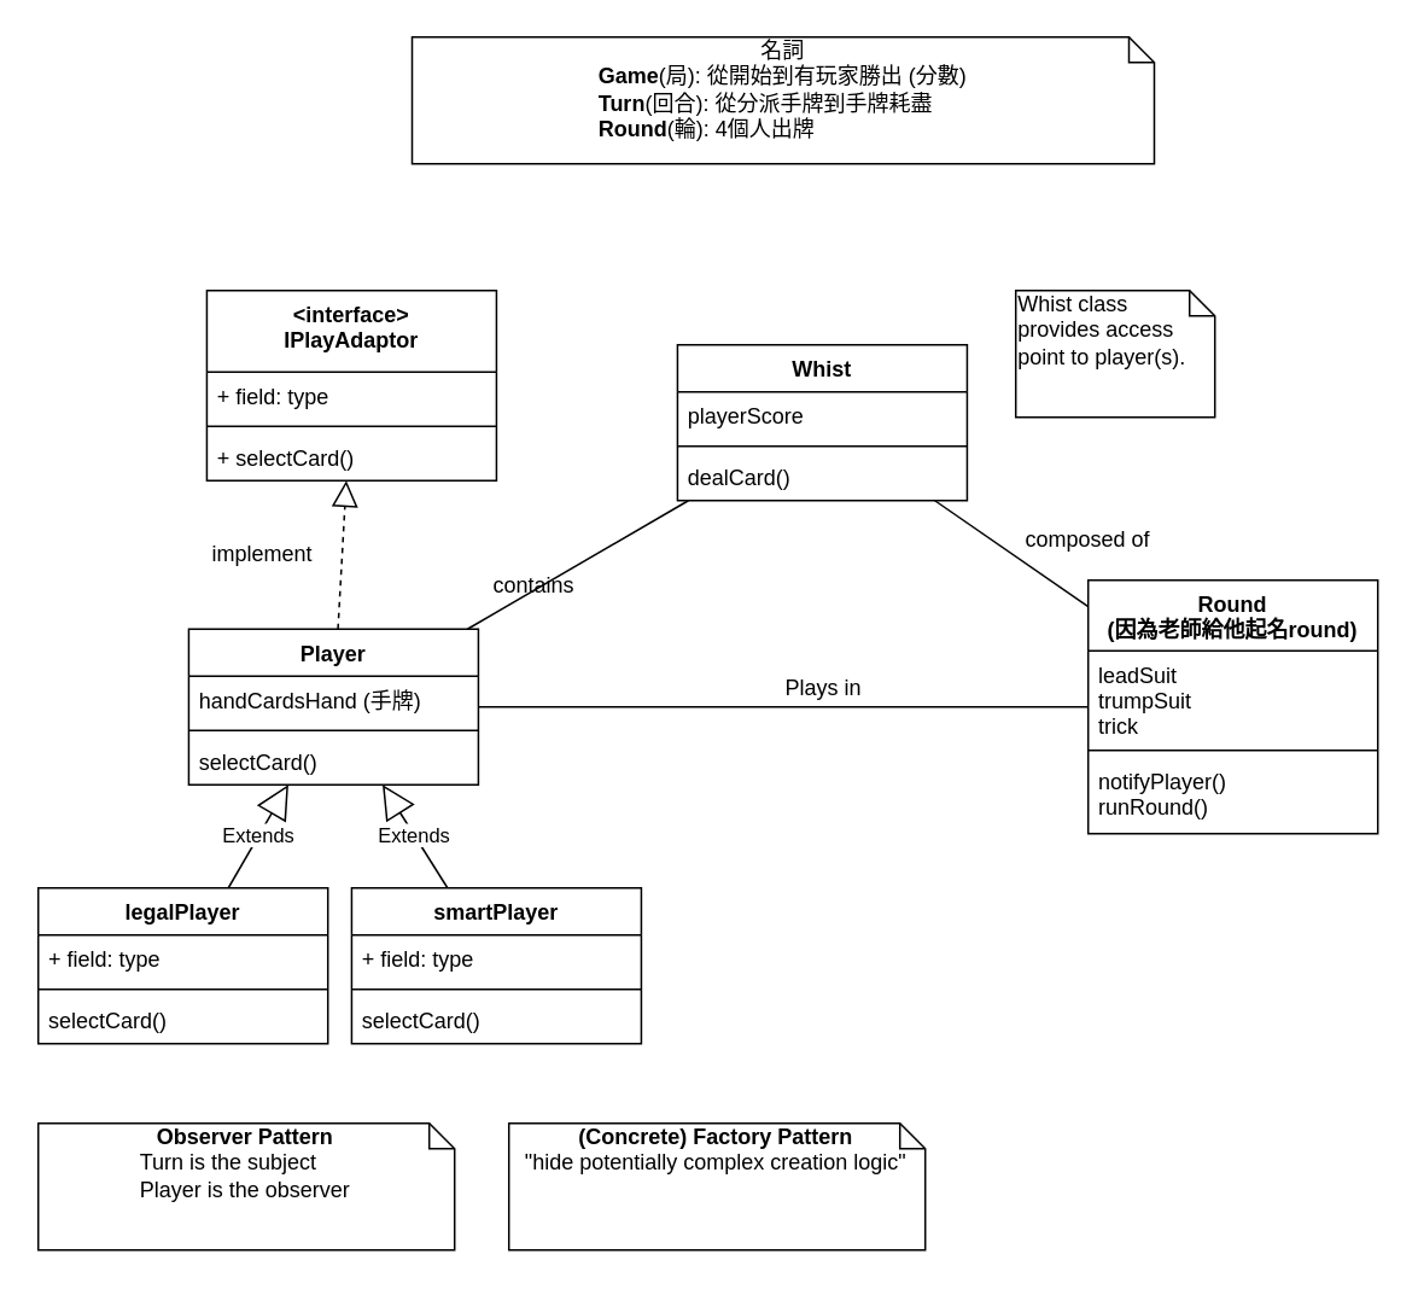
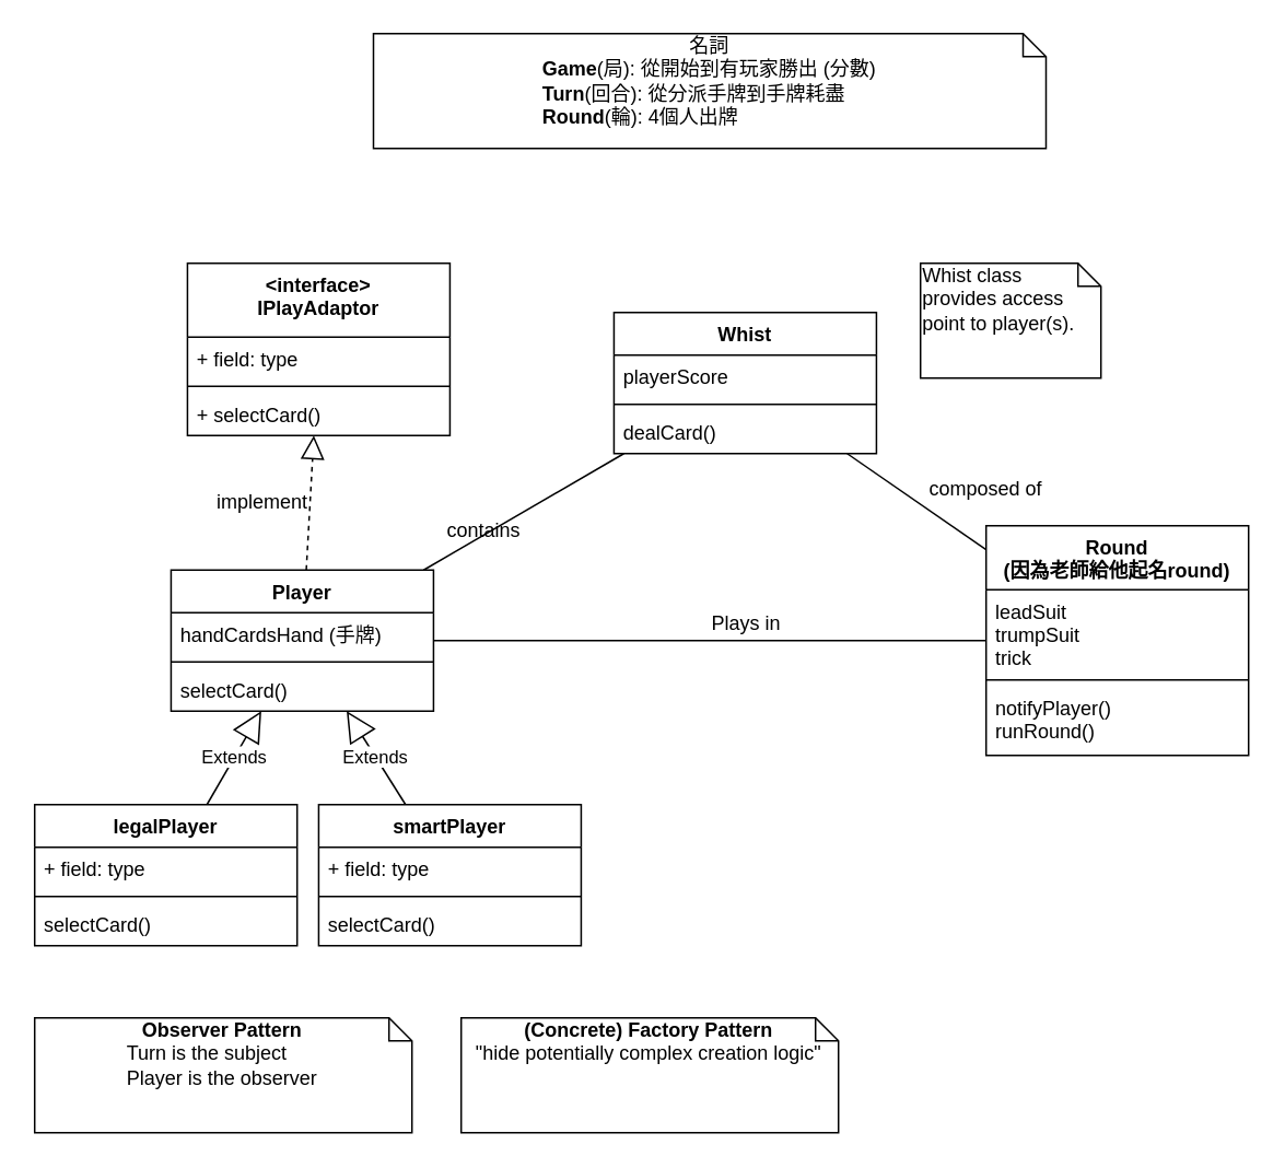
- <mxCell id="19" value="implement" style="text;html=1;align=center;verticalAlign=middle;resizable=0;points=[];autosize=1;" parent="1" vertex="1"><mxGeometry x="108.62" y="296" width="70" height="20" as="geometry" /></mxCell>
+ <mxCell id="19" value="implement" style="text;html=1;align=center;verticalAlign=middle;resizable=0;points=[];autosize=1;" parent="1" vertex="1"><mxGeometry x="123.62" y="296" width="70" height="20" as="geometry" /></mxCell>
